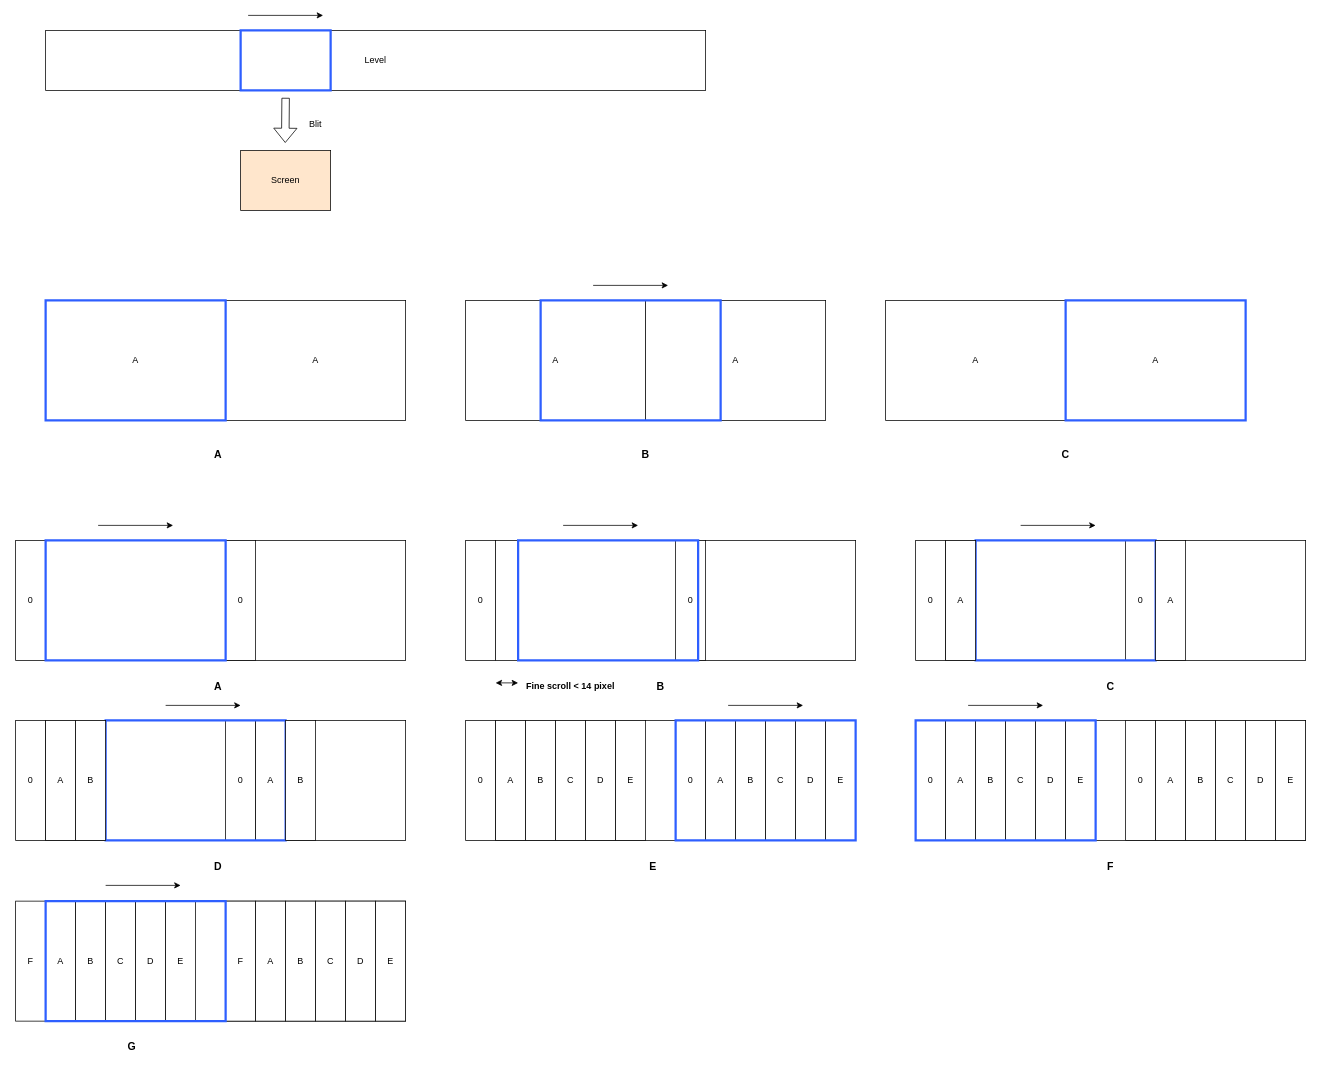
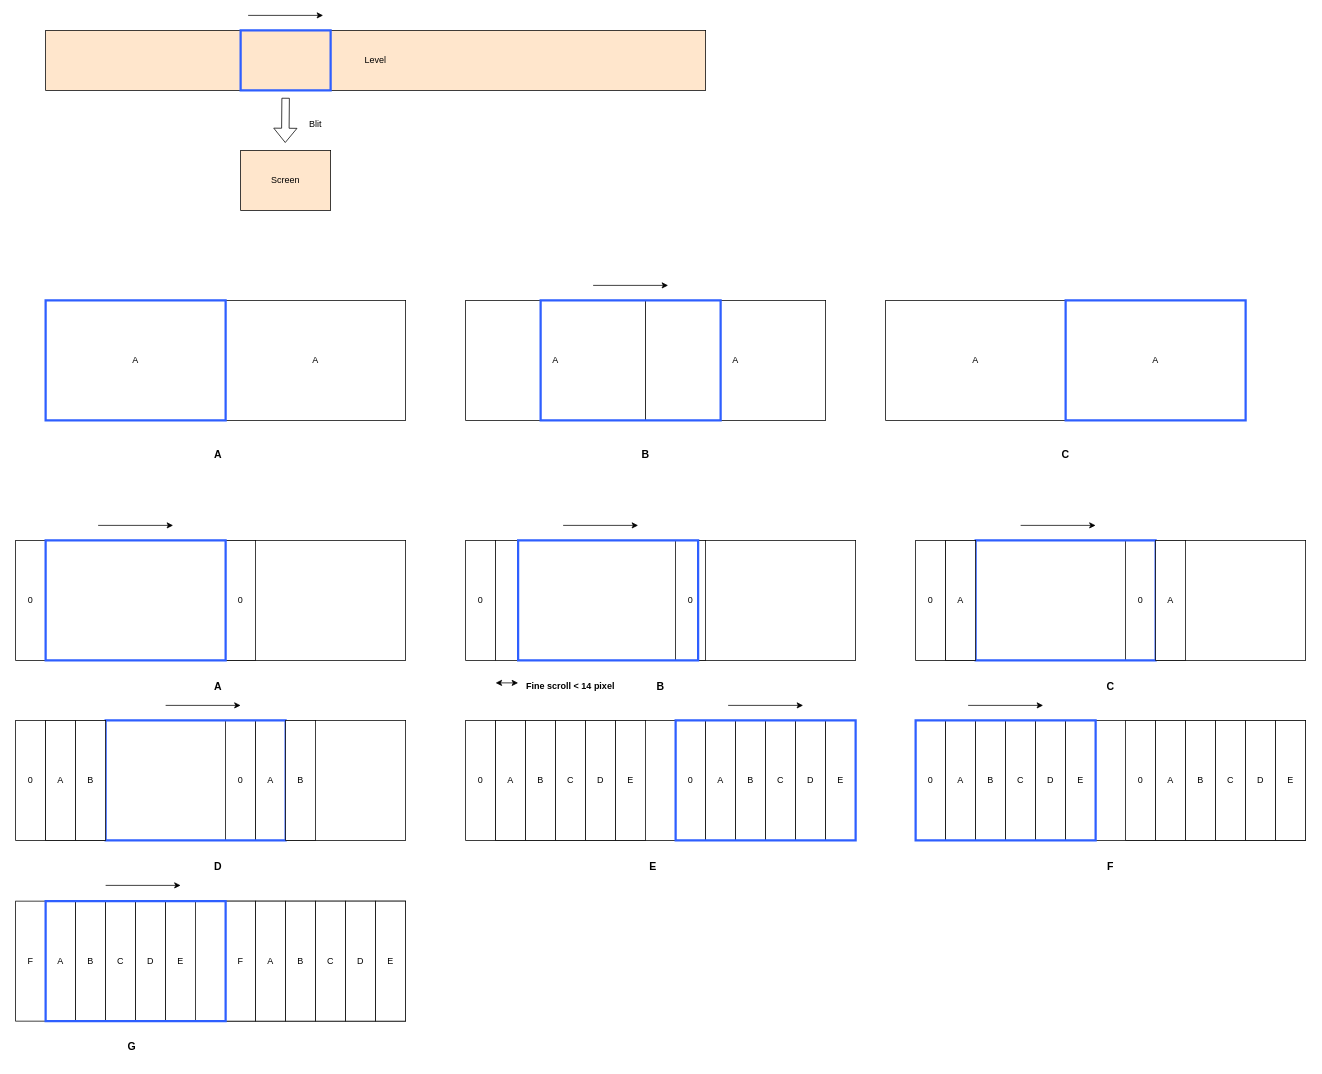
- <mxCell id="3" value="Level" style="rounded=0;whiteSpace=wrap;html=1;" parent="1" vertex="1"><mxGeometry x="60" y="40" width="880" height="80" as="geometry" /></mxCell>
+ <mxCell id="3" value="Level" style="rounded=0;whiteSpace=wrap;html=1;fillColor=#ffe6cc;" parent="1" vertex="1"><mxGeometry x="60" y="40" width="880" height="80" as="geometry" /></mxCell>
